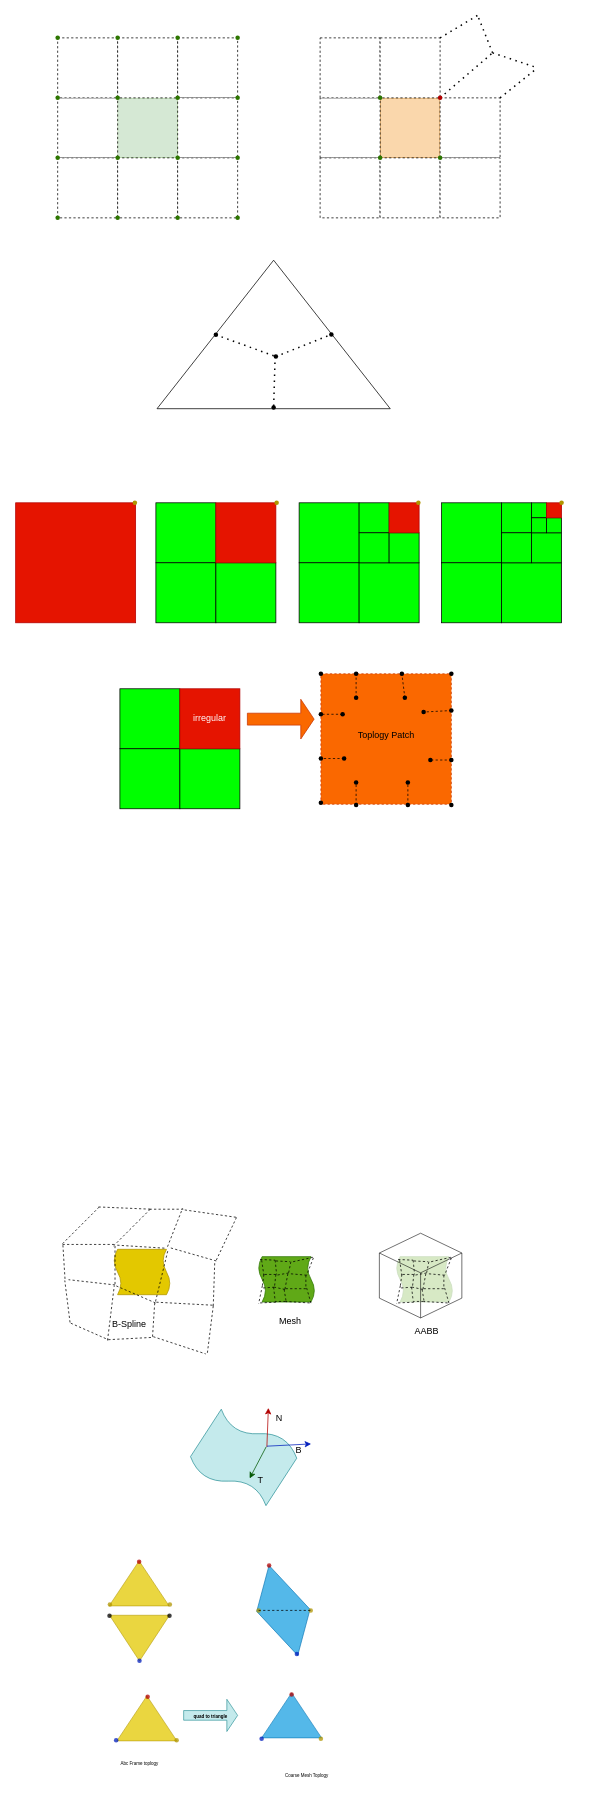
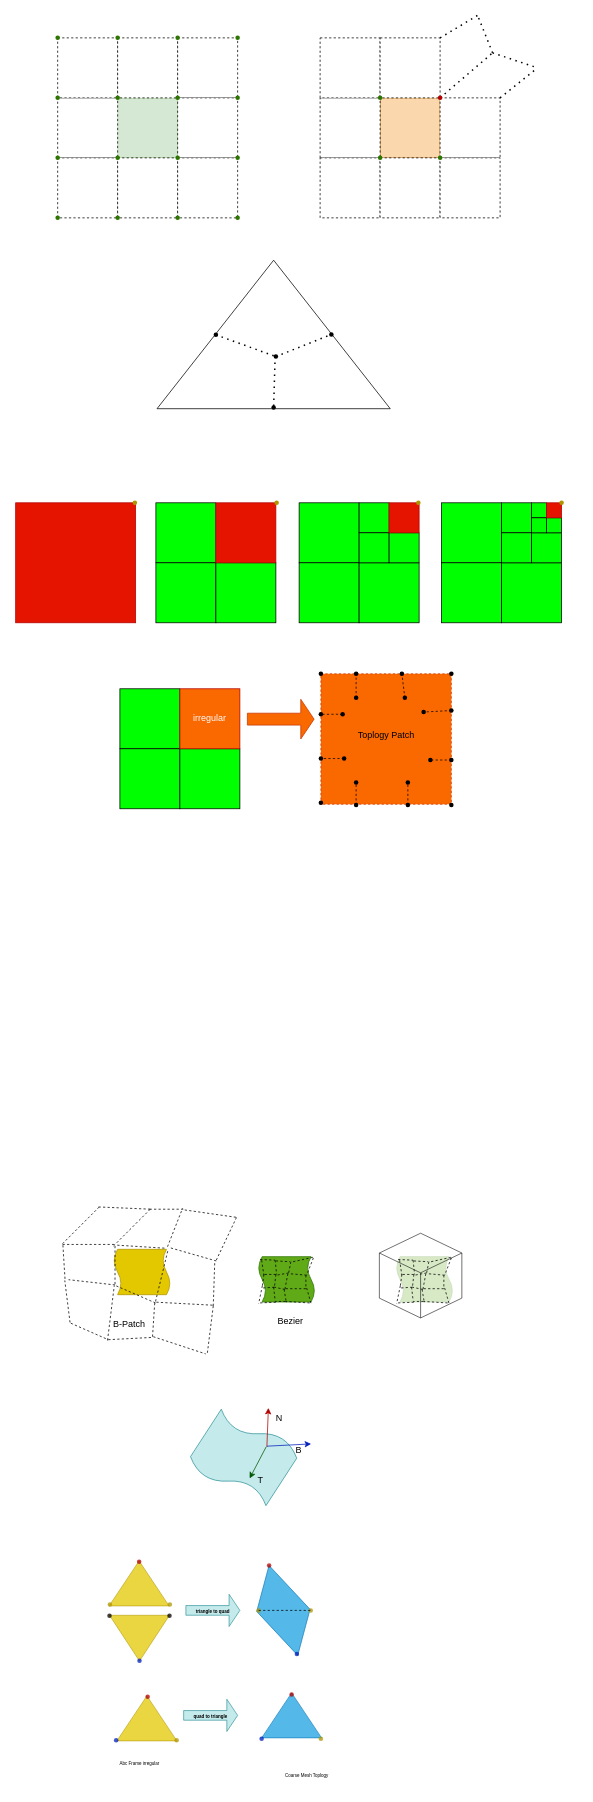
- <mxCell id="114" value="irregular" style="whiteSpace=wrap;html=1;aspect=fixed;fillColor=#e51400;fontColor=#ffffff;strokeColor=#B20000;" vertex="1" parent="1"><mxGeometry x="239" y="918" width="80" height="80" as="geometry" /></mxCell>
+ <mxCell id="114" value="irregular" style="whiteSpace=wrap;html=1;aspect=fixed;fillColor=#fa6800;fontColor=#ffffff;strokeColor=#B20000;" vertex="1" parent="1"><mxGeometry x="239" y="918" width="80" height="80" as="geometry" /></mxCell>
- <mxCell id="191" value="Mesh" style="text;html=1;align=center;verticalAlign=middle;resizable=0;points=[];autosize=1;strokeColor=none;fillColor=none;" vertex="1" parent="1"><mxGeometry x="359.5" y="1749" width="52" height="26" as="geometry" /></mxCell>
+ <mxCell id="191" value="Bezier" style="text;html=1;align=center;verticalAlign=middle;resizable=0;points=[];autosize=1;strokeColor=none;fillColor=none;" vertex="1" parent="1"><mxGeometry x="359.5" y="1749" width="52" height="26" as="geometry" /></mxCell>
- <mxCell id="190" value="B-Spline" style="text;html=1;align=center;verticalAlign=middle;resizable=0;points=[];autosize=1;strokeColor=none;fillColor=none;" vertex="1" parent="1"><mxGeometry x="139" y="1752" width="63" height="26" as="geometry" /></mxCell>
+ <mxCell id="190" value="B-Patch" style="text;html=1;align=center;verticalAlign=middle;resizable=0;points=[];autosize=1;strokeColor=none;fillColor=none;" vertex="1" parent="1"><mxGeometry x="139" y="1752" width="63" height="26" as="geometry" /></mxCell>
- <mxCell id="192" value="AABB" style="text;html=1;align=center;verticalAlign=middle;resizable=0;points=[];autosize=1;strokeColor=none;fillColor=none;" vertex="1" parent="1"><mxGeometry x="543" y="1762" width="50" height="26" as="geometry" /></mxCell>
+ <mxCell id="222" value="&lt;font style=&quot;font-size: 6px;&quot;&gt;&lt;b style=&quot;&quot;&gt;triangle to quad&lt;/b&gt;&lt;/font&gt;" style="shape=singleArrow;whiteSpace=wrap;html=1;glass=0;fillColor=#b0e3e6;opacity=75;strokeColor=#0e8088;" vertex="1" parent="1"><mxGeometry x="247" y="2125.5" width="72" height="43" as="geometry" /></mxCell>
- <mxCell id="224" value="Abc Frame toplogy" style="text;html=1;align=center;verticalAlign=middle;resizable=0;points=[];autosize=1;strokeColor=none;fillColor=none;fontSize=6;fontColor=#000000;" vertex="1" parent="1"><mxGeometry x="125" y="2338" width="119" height="26" as="geometry" /></mxCell>
+ <mxCell id="224" value="Abc Frame irregular" style="text;html=1;align=center;verticalAlign=middle;resizable=0;points=[];autosize=1;strokeColor=none;fillColor=none;fontSize=6;fontColor=#000000;" vertex="1" parent="1"><mxGeometry x="125" y="2338" width="119" height="26" as="geometry" /></mxCell>
